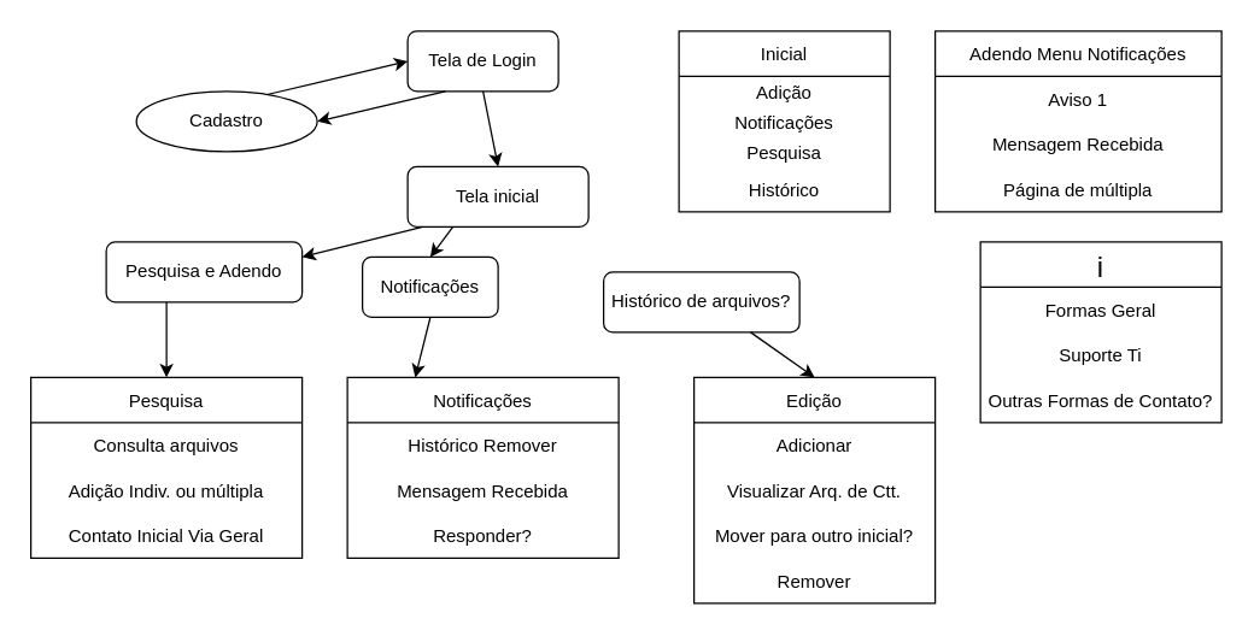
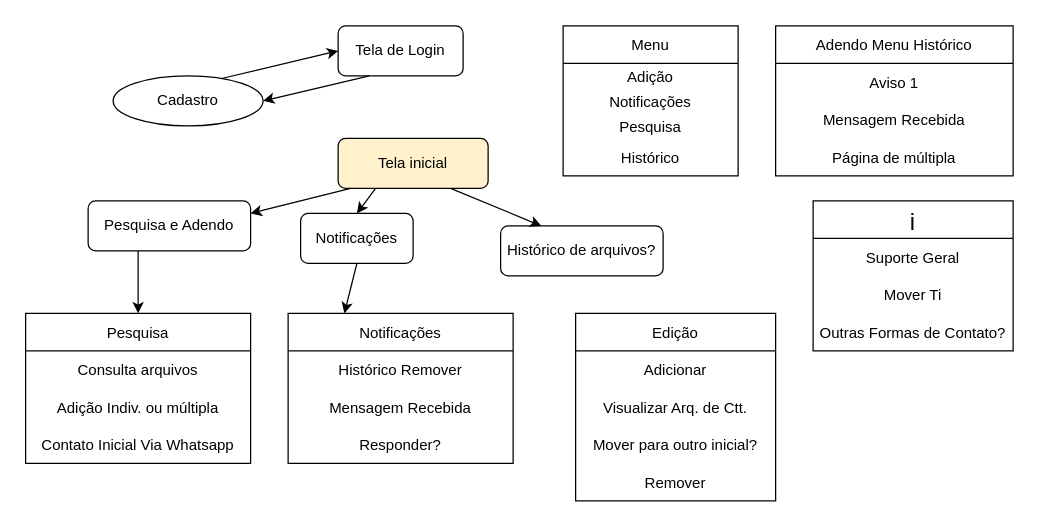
- <mxCell id="8" value="Inicial" style="swimlane;fontStyle=0;childLayout=stackLayout;horizontal=1;startSize=30;horizontalStack=0;resizeParent=1;resizeParentMax=0;resizeLast=0;collapsible=1;marginBottom=0;" vertex="1" parent="1"><mxGeometry x="450" y="20" width="140" height="120" as="geometry"><mxRectangle x="670" y="15" width="70" height="30" as="alternateBounds" /></mxGeometry></mxCell>
+ <mxCell id="8" value="Menu" style="swimlane;fontStyle=0;childLayout=stackLayout;horizontal=1;startSize=30;horizontalStack=0;resizeParent=1;resizeParentMax=0;resizeLast=0;collapsible=1;marginBottom=0;" vertex="1" parent="1"><mxGeometry x="450" y="20" width="140" height="120" as="geometry"><mxRectangle x="670" y="15" width="70" height="30" as="alternateBounds" /></mxGeometry></mxCell>
- <mxCell id="19" value="Adendo Menu Notificações" style="swimlane;fontStyle=0;childLayout=stackLayout;horizontal=1;startSize=30;horizontalStack=0;resizeParent=1;resizeParentMax=0;resizeLast=0;collapsible=1;marginBottom=0;" vertex="1" parent="1"><mxGeometry x="620" y="20" width="190" height="120" as="geometry"><mxRectangle x="670" y="60" width="90" height="30" as="alternateBounds" /></mxGeometry></mxCell>
+ <mxCell id="19" value="Adendo Menu Histórico" style="swimlane;fontStyle=0;childLayout=stackLayout;horizontal=1;startSize=30;horizontalStack=0;resizeParent=1;resizeParentMax=0;resizeLast=0;collapsible=1;marginBottom=0;" vertex="1" parent="1"><mxGeometry x="620" y="20" width="190" height="120" as="geometry"><mxRectangle x="670" y="60" width="90" height="30" as="alternateBounds" /></mxGeometry></mxCell>
- <mxCell id="4" value="" style="endArrow=classic;html=1;rounded=0;exitX=0.5;exitY=1;exitDx=0;exitDy=0;entryX=0.5;entryY=0;entryDx=0;entryDy=0;" edge="1" parent="1" source="2" target="7"><mxGeometry width="50" height="50" relative="1" as="geometry"><mxPoint x="340" y="80" as="sourcePoint" /><mxPoint x="420" y="130" as="targetPoint" /></mxGeometry></mxCell>
- <mxCell id="7" value="Tela inicial" style="rounded=1;whiteSpace=wrap;html=1;fontSize=12;glass=0;strokeWidth=1;shadow=0;" vertex="1" parent="1"><mxGeometry x="270" y="110" width="120" height="40" as="geometry" /></mxCell>
+ <mxCell id="7" value="Tela inicial" style="rounded=1;whiteSpace=wrap;html=1;fontSize=12;glass=0;strokeWidth=1;shadow=0;fillColor=#fff2cc;" vertex="1" parent="1"><mxGeometry x="270" y="110" width="120" height="40" as="geometry" /></mxCell>
+ <mxCell id="18" value="" style="endArrow=classic;html=1;rounded=0;exitX=0.75;exitY=1;exitDx=0;exitDy=0;entryX=0.25;entryY=0;entryDx=0;entryDy=0;" edge="1" parent="1" source="7" target="15"><mxGeometry width="50" height="50" relative="1" as="geometry"><mxPoint x="340" y="250" as="sourcePoint" /><mxPoint x="390" y="200" as="targetPoint" /></mxGeometry></mxCell>
- <mxCell id="40" value="Formas Geral" style="text;strokeColor=none;fillColor=none;align=center;verticalAlign=middle;spacingLeft=4;spacingRight=4;overflow=hidden;points=[[0,0.5],[1,0.5]];portConstraint=eastwest;rotatable=0;" vertex="1" parent="39"><mxGeometry y="30" width="160" height="30" as="geometry" /></mxCell>
+ <mxCell id="40" value="Suporte Geral" style="text;strokeColor=none;fillColor=none;align=center;verticalAlign=middle;spacingLeft=4;spacingRight=4;overflow=hidden;points=[[0,0.5],[1,0.5]];portConstraint=eastwest;rotatable=0;" vertex="1" parent="39"><mxGeometry y="30" width="160" height="30" as="geometry" /></mxCell>
- <mxCell id="38" value="" style="endArrow=classic;html=1;rounded=0;entryX=0.5;entryY=0;entryDx=0;entryDy=0;exitX=0.75;exitY=1;exitDx=0;exitDy=0;" edge="1" parent="1" source="15" target="23"><mxGeometry width="50" height="50" relative="1" as="geometry"><mxPoint x="430" y="310" as="sourcePoint" /><mxPoint x="480" y="260" as="targetPoint" /></mxGeometry></mxCell>
- <mxCell id="41" value="Suporte Ti" style="text;strokeColor=none;fillColor=none;align=center;verticalAlign=middle;spacingLeft=4;spacingRight=4;overflow=hidden;points=[[0,0.5],[1,0.5]];portConstraint=eastwest;rotatable=0;" vertex="1" parent="39"><mxGeometry y="60" width="160" height="30" as="geometry" /></mxCell>
+ <mxCell id="41" value="Mover Ti" style="text;strokeColor=none;fillColor=none;align=center;verticalAlign=middle;spacingLeft=4;spacingRight=4;overflow=hidden;points=[[0,0.5],[1,0.5]];portConstraint=eastwest;rotatable=0;" vertex="1" parent="39"><mxGeometry y="60" width="160" height="30" as="geometry" /></mxCell>
- <mxCell id="31" value="Contato Inicial Via Geral" style="text;strokeColor=none;fillColor=none;align=center;verticalAlign=middle;spacingLeft=4;spacingRight=4;overflow=hidden;points=[[0,0.5],[1,0.5]];portConstraint=eastwest;rotatable=0;" vertex="1" parent="28"><mxGeometry y="90" width="180" height="30" as="geometry" /></mxCell>
+ <mxCell id="31" value="Contato Inicial Via Whatsapp" style="text;strokeColor=none;fillColor=none;align=center;verticalAlign=middle;spacingLeft=4;spacingRight=4;overflow=hidden;points=[[0,0.5],[1,0.5]];portConstraint=eastwest;rotatable=0;" vertex="1" parent="28"><mxGeometry y="90" width="180" height="30" as="geometry" /></mxCell>
